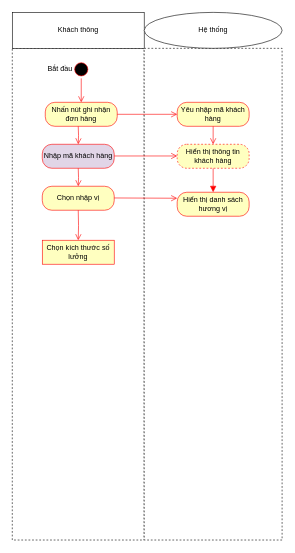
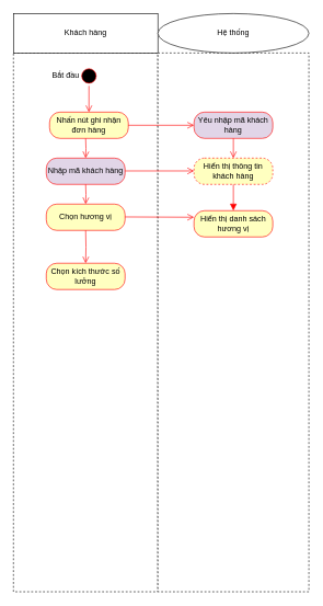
- <mxCell id="4" value="Khách thông" style="rounded=0;whiteSpace=wrap;html=1;" vertex="1" parent="1"><mxGeometry x="20" y="20" width="220" height="60" as="geometry" /></mxCell>
+ <mxCell id="4" value="Khách hàng" style="rounded=0;whiteSpace=wrap;html=1;" vertex="1" parent="1"><mxGeometry x="20" y="20" width="220" height="60" as="geometry" /></mxCell>
- <mxCell id="16" value="Yêu nhập mã khách hàng" style="rounded=1;whiteSpace=wrap;html=1;arcSize=40;fontColor=#000000;fillColor=#ffffc0;strokeColor=#ff0000;" vertex="1" parent="1"><mxGeometry x="295" y="170" width="120" height="40" as="geometry" /></mxCell>
+ <mxCell id="16" value="Yêu nhập mã khách hàng" style="rounded=1;whiteSpace=wrap;html=1;arcSize=40;fontColor=#000000;fillColor=#e1d5e7;strokeColor=#ff0000;" vertex="1" parent="1"><mxGeometry x="295" y="170" width="120" height="40" as="geometry" /></mxCell>
- <mxCell id="13" value="Chọn nhập vị" style="rounded=1;whiteSpace=wrap;html=1;arcSize=40;fontColor=#000000;fillColor=#ffffc0;strokeColor=#ff0000;" vertex="1" parent="1"><mxGeometry x="70" y="310" width="120" height="40" as="geometry" /></mxCell>
+ <mxCell id="13" value="Chọn hương vị" style="rounded=1;whiteSpace=wrap;html=1;arcSize=40;fontColor=#000000;fillColor=#ffffc0;strokeColor=#ff0000;" vertex="1" parent="1"><mxGeometry x="70" y="310" width="120" height="40" as="geometry" /></mxCell>
- <mxCell id="15" value="Chọn kích thước số lưởng" style="whiteSpace=wrap;html=1;arcSize=40;fontColor=#000000;fillColor=#ffffc0;strokeColor=#ff0000;rounded=0;" vertex="1" parent="1"><mxGeometry x="70" y="400" width="120" height="40" as="geometry" /></mxCell>
+ <mxCell id="15" value="Chọn kích thước số lưởng" style="rounded=1;whiteSpace=wrap;html=1;arcSize=40;fontColor=#000000;fillColor=#ffffc0;strokeColor=#ff0000;" vertex="1" parent="1"><mxGeometry x="70" y="400" width="120" height="40" as="geometry" /></mxCell>
